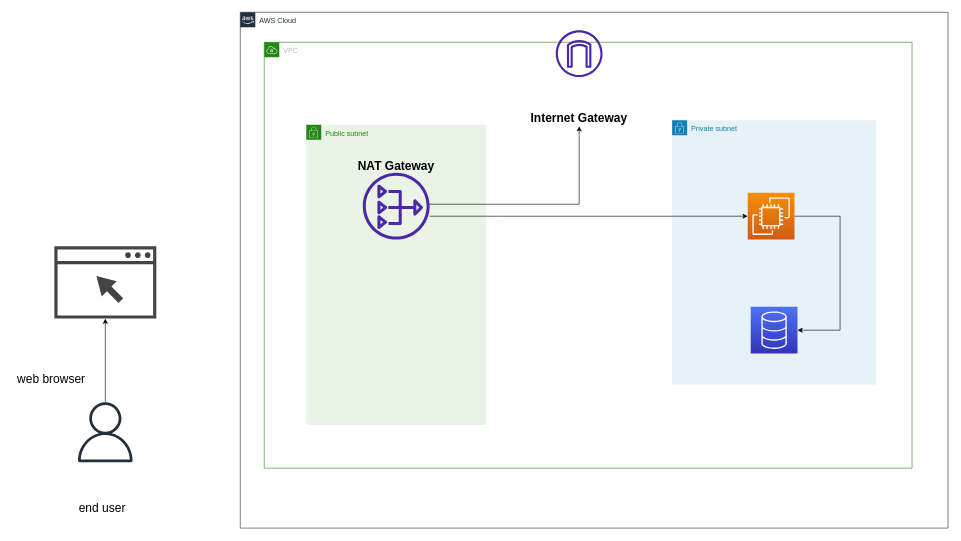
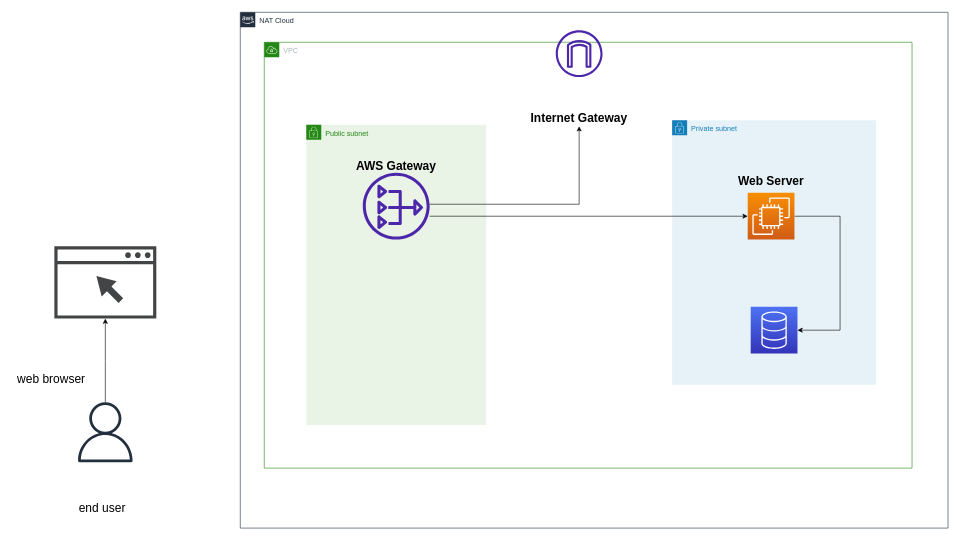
- <mxCell id="2" value="AWS Cloud" style="points=[[0,0],[0.25,0],[0.5,0],[0.75,0],[1,0],[1,0.25],[1,0.5],[1,0.75],[1,1],[0.75,1],[0.5,1],[0.25,1],[0,1],[0,0.75],[0,0.5],[0,0.25]];outlineConnect=0;gradientColor=none;html=1;whiteSpace=wrap;fontSize=12;fontStyle=0;shape=mxgraph.aws4.group;grIcon=mxgraph.aws4.group_aws_cloud_alt;strokeColor=#232F3E;fillColor=none;verticalAlign=top;align=left;spacingLeft=30;fontColor=#232F3E;dashed=0;labelBackgroundColor=#ffffff;container=1;pointerEvents=0;collapsible=0;recursiveResize=0;" parent="1" vertex="1"><mxGeometry x="400" y="20" width="1180" height="860" as="geometry" /></mxCell>
+ <mxCell id="2" value="NAT Cloud" style="points=[[0,0],[0.25,0],[0.5,0],[0.75,0],[1,0],[1,0.25],[1,0.5],[1,0.75],[1,1],[0.75,1],[0.5,1],[0.25,1],[0,1],[0,0.75],[0,0.5],[0,0.25]];outlineConnect=0;gradientColor=none;html=1;whiteSpace=wrap;fontSize=12;fontStyle=0;shape=mxgraph.aws4.group;grIcon=mxgraph.aws4.group_aws_cloud_alt;strokeColor=#232F3E;fillColor=none;verticalAlign=top;align=left;spacingLeft=30;fontColor=#232F3E;dashed=0;labelBackgroundColor=#ffffff;container=1;pointerEvents=0;collapsible=0;recursiveResize=0;" parent="1" vertex="1"><mxGeometry x="400" y="20" width="1180" height="860" as="geometry" /></mxCell>
- <mxCell id="8" value="NAT Gateway" style="text;html=1;strokeColor=none;fillColor=none;align=center;verticalAlign=middle;whiteSpace=wrap;rounded=0;fontStyle=1;fontSize=20;" parent="6" vertex="1"><mxGeometry x="75" y="52.5" width="150" height="32.5" as="geometry" /></mxCell>
+ <mxCell id="8" value="AWS Gateway" style="text;html=1;strokeColor=none;fillColor=none;align=center;verticalAlign=middle;whiteSpace=wrap;rounded=0;fontStyle=1;fontSize=20;" parent="6" vertex="1"><mxGeometry x="75" y="52.5" width="150" height="32.5" as="geometry" /></mxCell>
+ <mxCell id="12" value="Web Server" style="text;html=1;strokeColor=none;fillColor=none;align=center;verticalAlign=middle;whiteSpace=wrap;rounded=0;fontStyle=1;fontSize=20;" parent="9" vertex="1"><mxGeometry x="90" y="90" width="150" height="20" as="geometry" /></mxCell>
